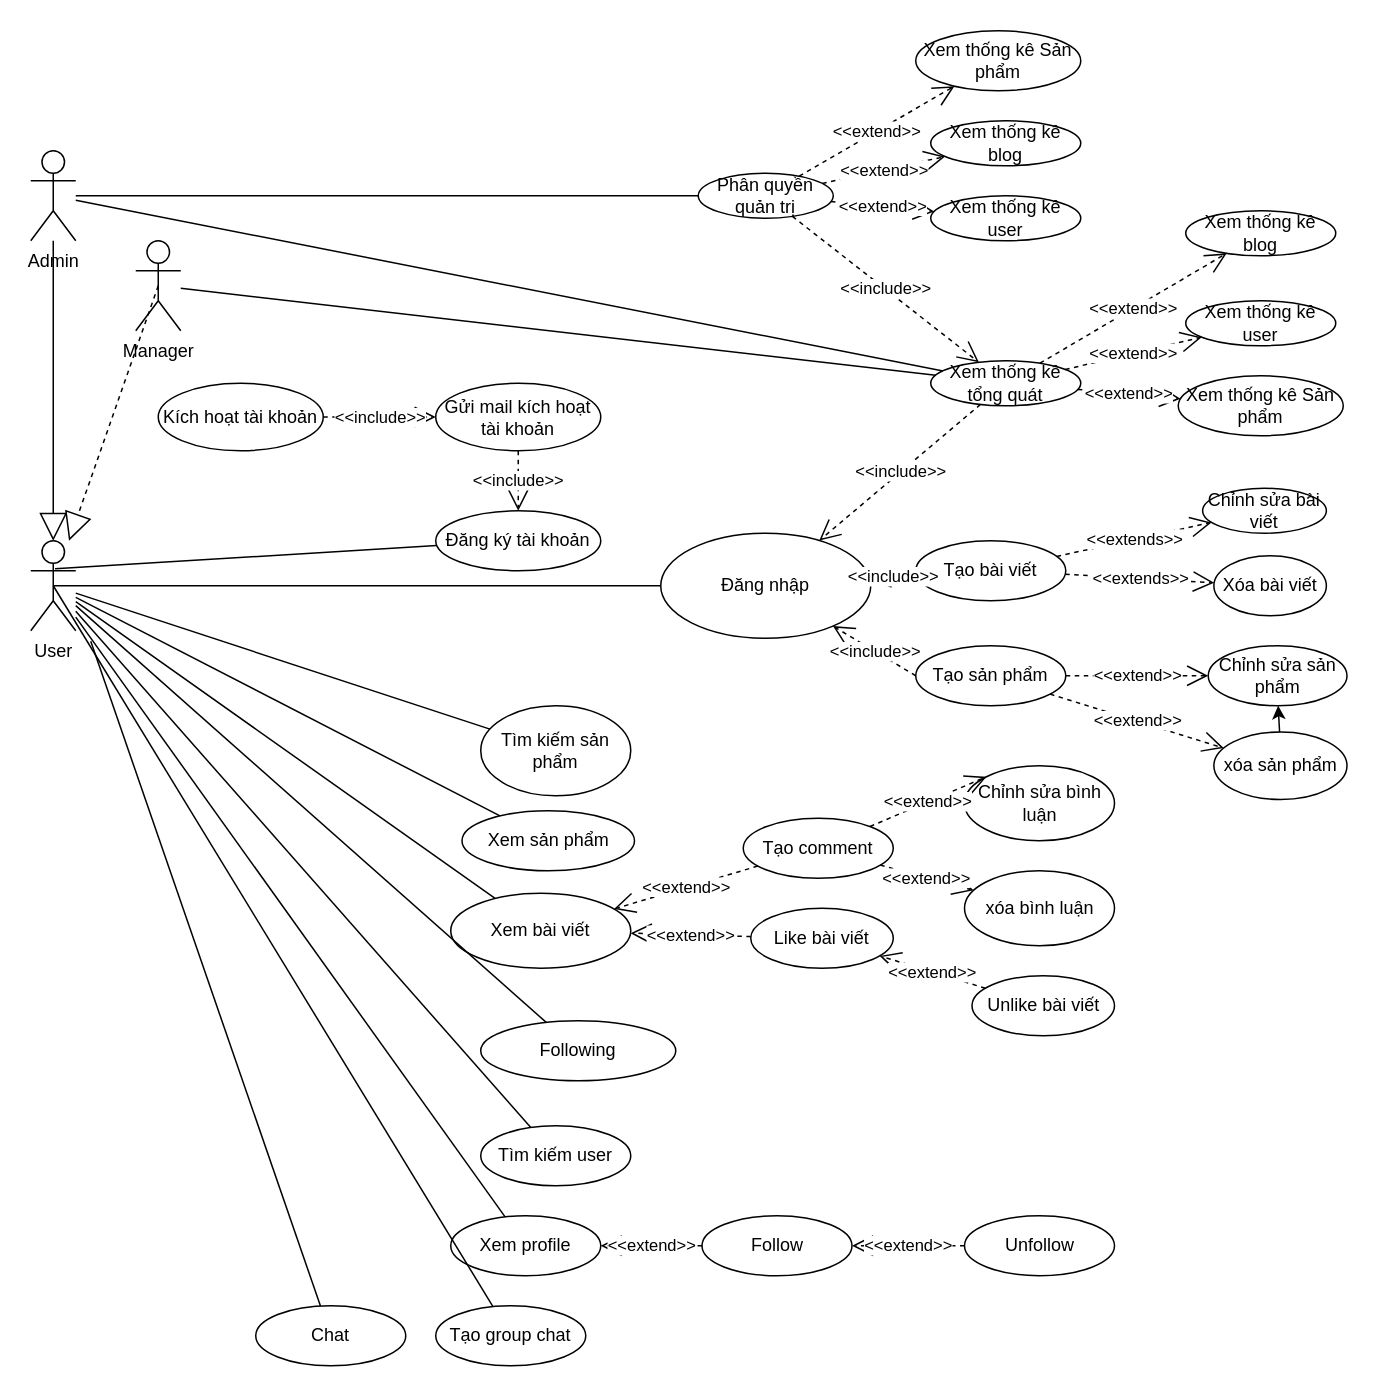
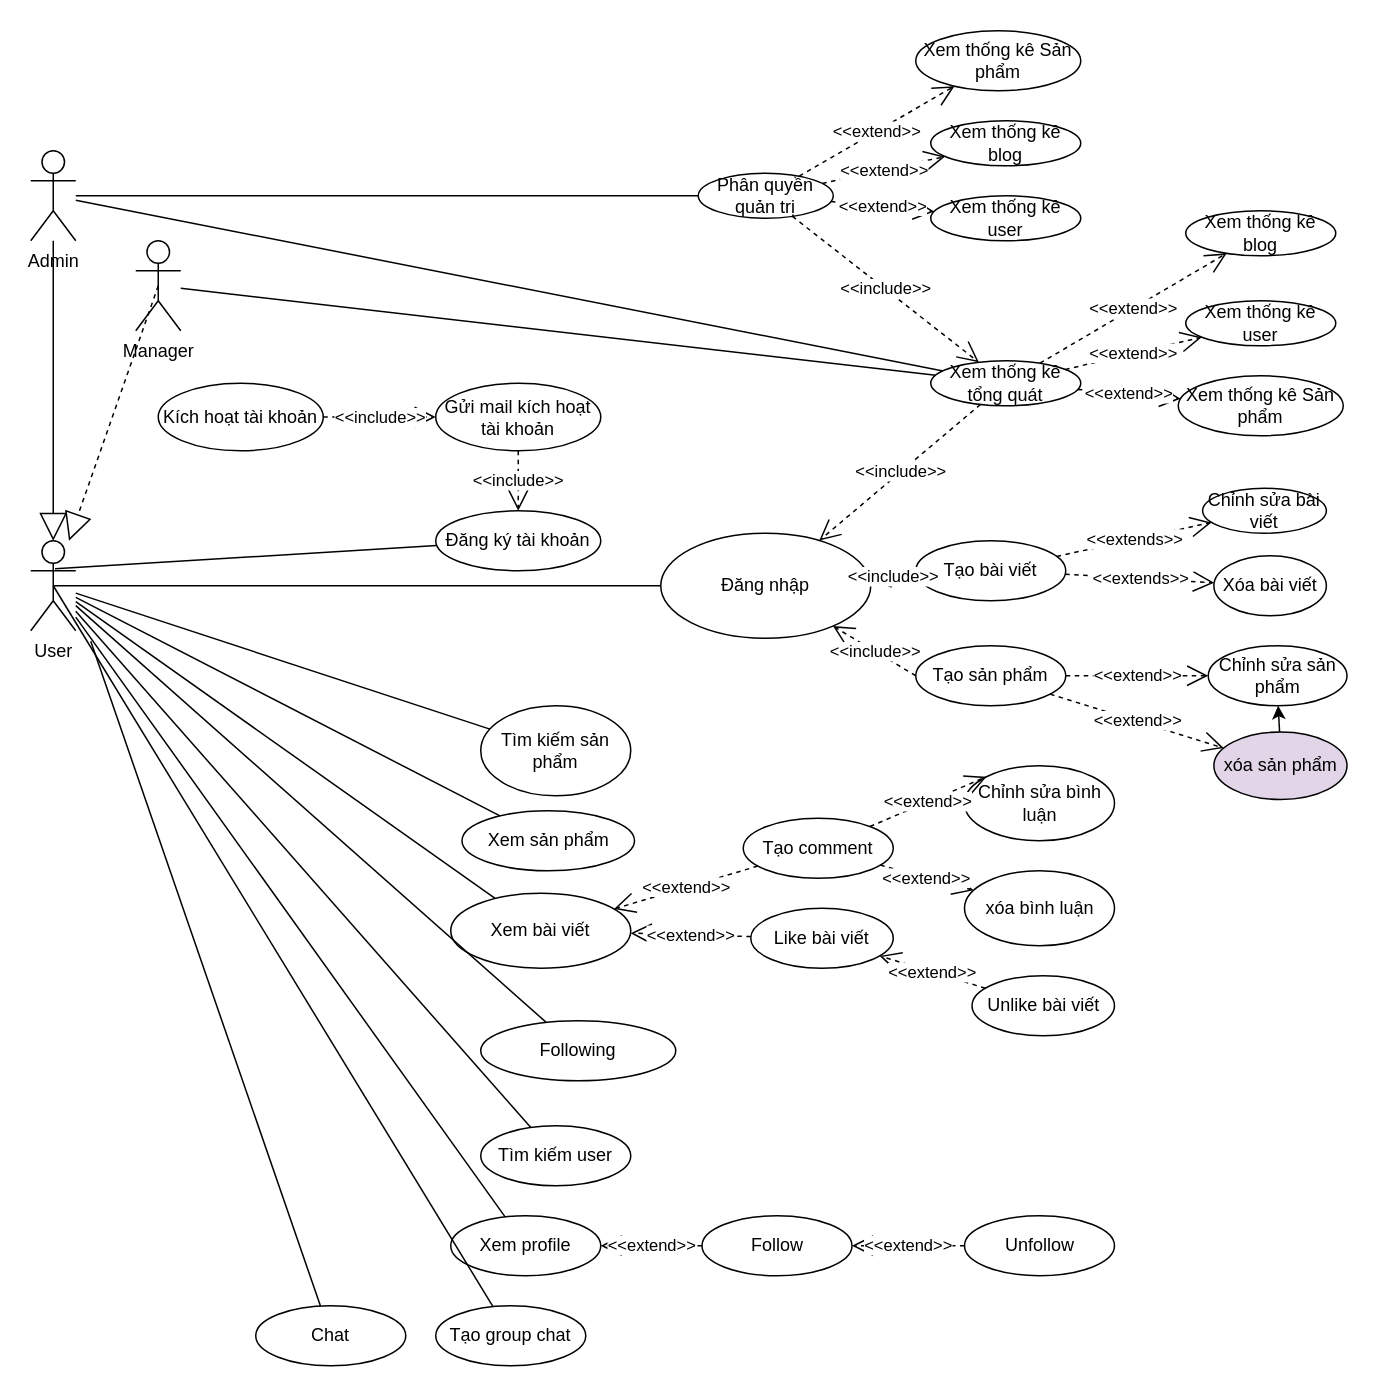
- <mxCell id="30" value="xóa sản phẩm" style="ellipse;whiteSpace=wrap;html=1;" parent="1" vertex="1"><mxGeometry x="808.75" y="487.5" width="88.75" height="45" as="geometry" /></mxCell>
+ <mxCell id="30" value="xóa sản phẩm" style="ellipse;whiteSpace=wrap;html=1;fillColor=#e1d5e7;" parent="1" vertex="1"><mxGeometry x="808.75" y="487.5" width="88.75" height="45" as="geometry" /></mxCell>
